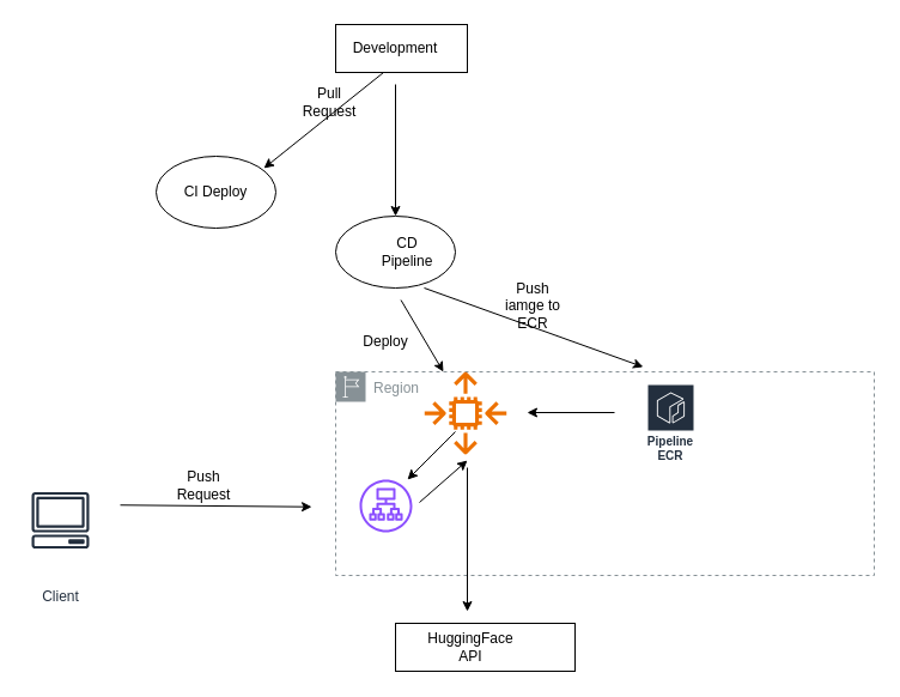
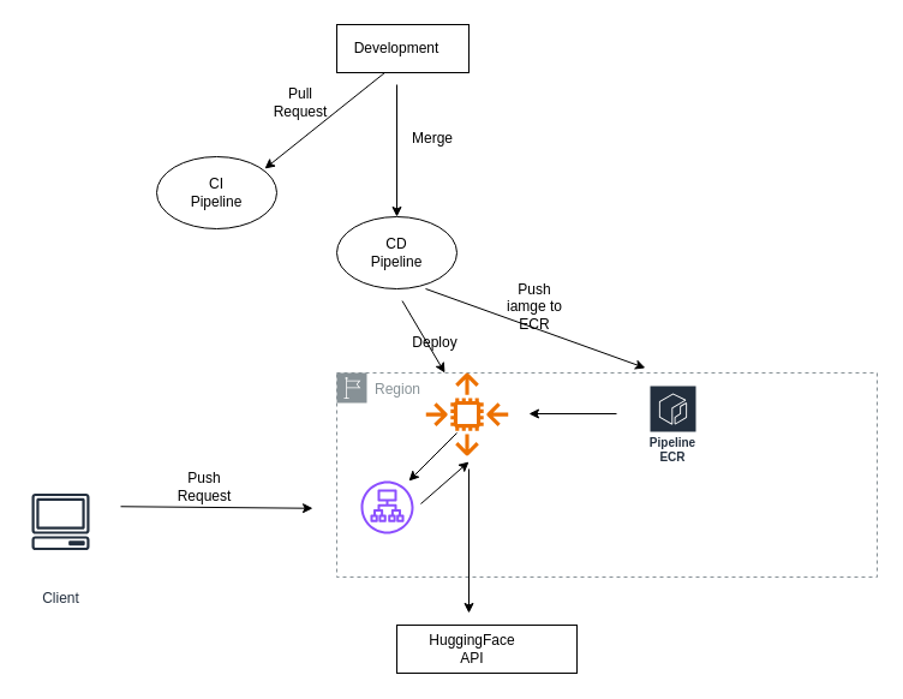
- <mxCell id="5" value="Pull Request" style="text;html=1;align=center;verticalAlign=middle;whiteSpace=wrap;rounded=0;" vertex="1" parent="1"><mxGeometry x="245" y="70" width="60" height="30" as="geometry" /></mxCell>
+ <mxCell id="5" value="Pull Request" style="text;html=1;align=center;verticalAlign=middle;whiteSpace=wrap;rounded=0;" vertex="1" parent="1"><mxGeometry x="220" y="70" width="60" height="30" as="geometry" /></mxCell>
+ <mxCell id="11" value="Merge" style="text;html=1;align=center;verticalAlign=middle;whiteSpace=wrap;rounded=0;" vertex="1" parent="1"><mxGeometry x="330" y="100" width="60" height="30" as="geometry" /></mxCell>
- <mxCell id="7" value="CI Deploy" style="text;html=1;align=center;verticalAlign=middle;whiteSpace=wrap;rounded=0;" vertex="1" parent="1"><mxGeometry x="150" y="145" width="60" height="30" as="geometry" /></mxCell>
+ <mxCell id="7" value="CI Pipeline" style="text;html=1;align=center;verticalAlign=middle;whiteSpace=wrap;rounded=0;" vertex="1" parent="1"><mxGeometry x="150" y="145" width="60" height="30" as="geometry" /></mxCell>
- <mxCell id="10" value="CD Pipeline" style="text;html=1;align=center;verticalAlign=middle;whiteSpace=wrap;rounded=0;" vertex="1" parent="1"><mxGeometry x="310" y="195" width="60" height="30" as="geometry" /></mxCell>
+ <mxCell id="10" value="CD Pipeline" style="text;html=1;align=center;verticalAlign=middle;whiteSpace=wrap;rounded=0;" vertex="1" parent="1"><mxGeometry x="300" y="195" width="60" height="30" as="geometry" /></mxCell>
- <mxCell id="14" value="Deploy" style="text;html=1;align=center;verticalAlign=middle;whiteSpace=wrap;rounded=0;" vertex="1" parent="1"><mxGeometry x="292" y="270" width="60" height="30" as="geometry" /></mxCell>
+ <mxCell id="14" value="Deploy" style="text;html=1;align=center;verticalAlign=middle;whiteSpace=wrap;rounded=0;" vertex="1" parent="1"><mxGeometry x="332" y="270" width="60" height="30" as="geometry" /></mxCell>
